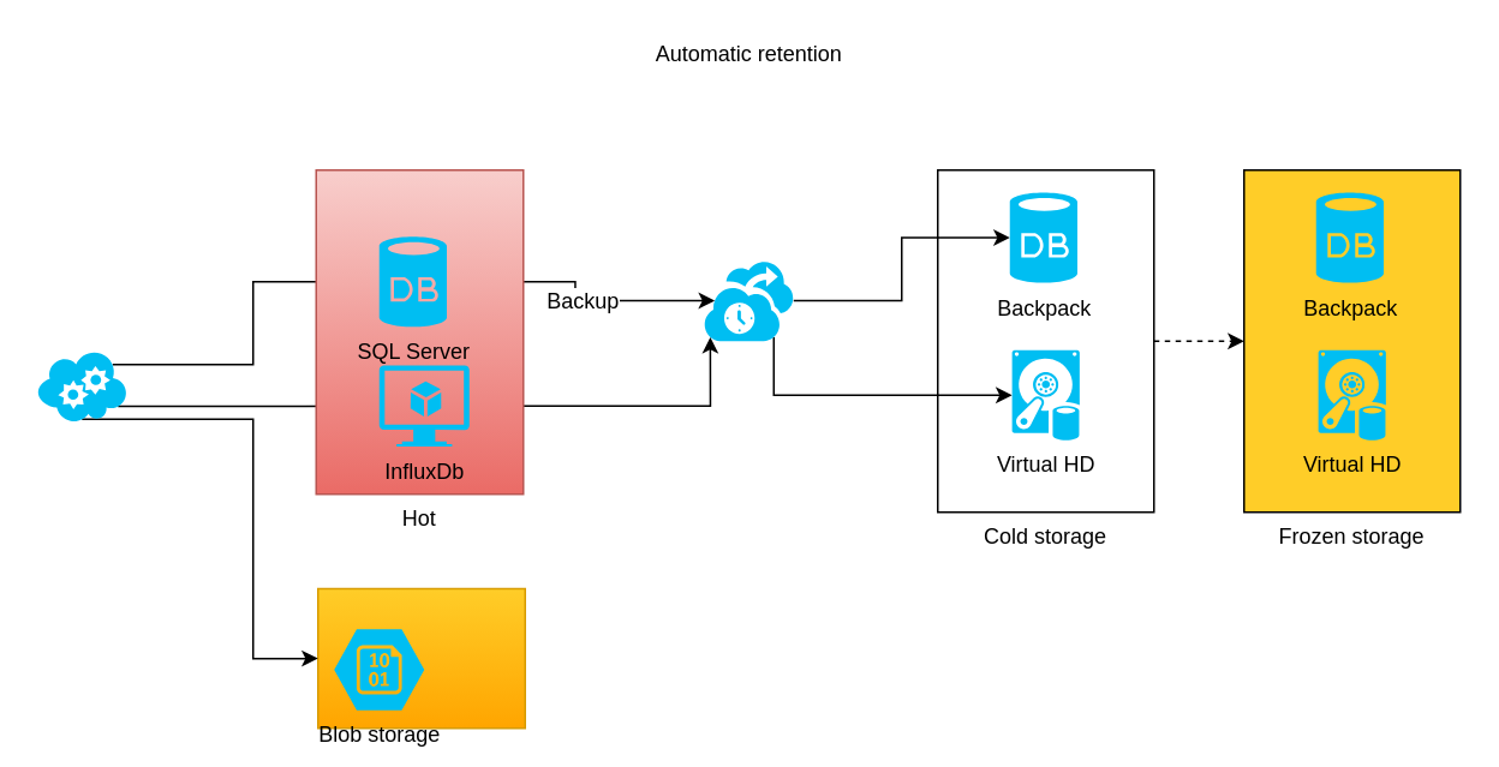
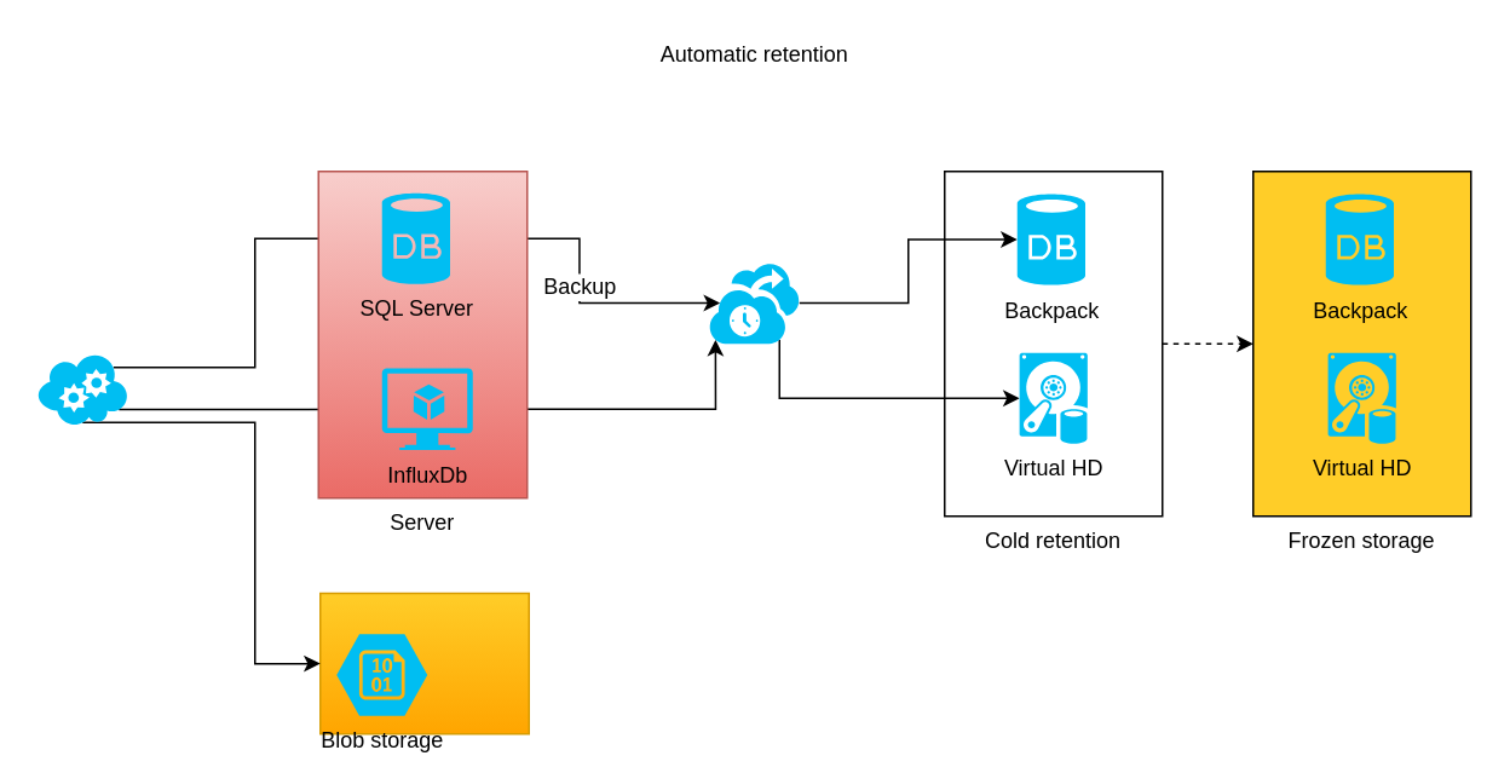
- <mxCell id="21" value="SQL Server" style="verticalLabelPosition=bottom;html=1;verticalAlign=top;align=center;strokeColor=none;fillColor=#00BEF2;shape=mxgraph.azure.database;fontColor=#000000;" parent="1" vertex="1"><mxGeometry x="210" y="131" width="37.5" height="50" as="geometry" /></mxCell>
+ <mxCell id="21" value="SQL Server" style="verticalLabelPosition=bottom;html=1;verticalAlign=top;align=center;strokeColor=none;fillColor=#00BEF2;shape=mxgraph.azure.database;fontColor=#000000;" parent="1" vertex="1"><mxGeometry x="210" y="106" width="37.5" height="50" as="geometry" /></mxCell>
- <mxCell id="19" value="Hot" style="rounded=0;whiteSpace=wrap;html=1;fillColor=#f8cecc;strokeColor=#b85450;labelPosition=center;verticalLabelPosition=bottom;align=center;verticalAlign=top;gradientColor=#ea6b66;fontColor=#000000;" vertex="1" parent="18"><mxGeometry y="-100" width="115" height="180" as="geometry" /></mxCell>
+ <mxCell id="19" value="Server" style="rounded=0;whiteSpace=wrap;html=1;fillColor=#f8cecc;strokeColor=#b85450;labelPosition=center;verticalLabelPosition=bottom;align=center;verticalAlign=top;gradientColor=#ea6b66;fontColor=#000000;" vertex="1" parent="18"><mxGeometry y="-100" width="115" height="180" as="geometry" /></mxCell>
- <mxCell id="4" value="Cold storage" style="rounded=0;whiteSpace=wrap;html=1;labelPosition=center;verticalLabelPosition=bottom;align=center;verticalAlign=top;" parent="1" vertex="1"><mxGeometry x="520" y="94" width="120" height="190" as="geometry" /></mxCell>
+ <mxCell id="4" value="Cold retention" style="rounded=0;whiteSpace=wrap;html=1;labelPosition=center;verticalLabelPosition=bottom;align=center;verticalAlign=top;" parent="1" vertex="1"><mxGeometry x="520" y="94" width="120" height="190" as="geometry" /></mxCell>
